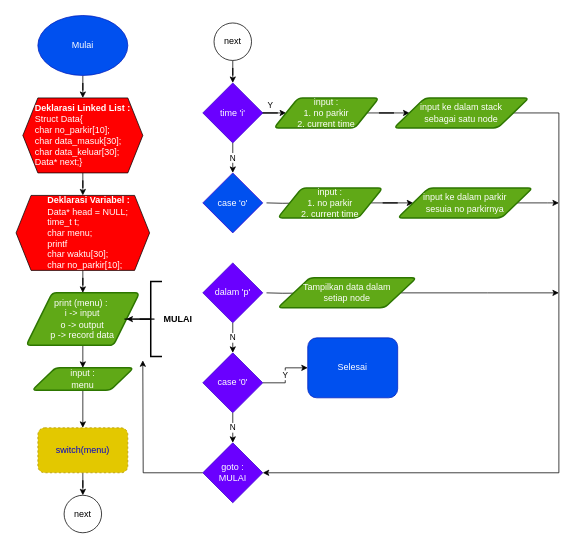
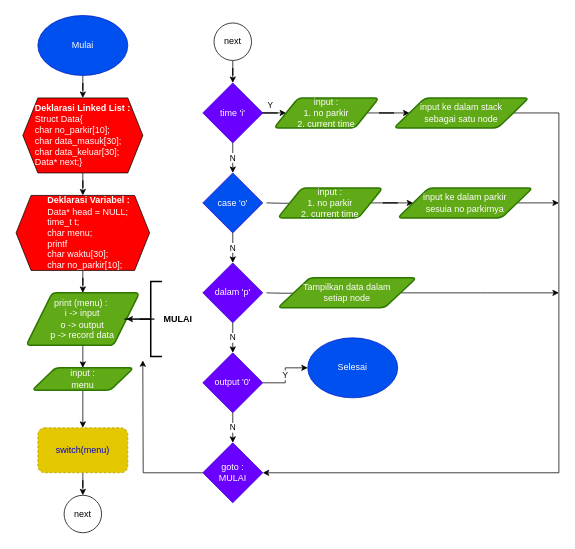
+ <mxCell id="18" value="N" style="edgeStyle=orthogonalEdgeStyle;rounded=0;orthogonalLoop=1;jettySize=auto;html=1;" edge="1" parent="1" source="19" target="21"><mxGeometry relative="1" as="geometry" /></mxCell>
- <mxCell id="41" value="Selesai" style="whiteSpace=wrap;html=1;fontColor=#ffffff;strokeColor=#001DBC;fillColor=#0050ef;rounded=1;" vertex="1" parent="1"><mxGeometry x="410" y="450" width="120" height="80" as="geometry" /></mxCell>
+ <mxCell id="41" value="Selesai" style="ellipse;whiteSpace=wrap;html=1;fontColor=#ffffff;strokeColor=#001DBC;fillColor=#0050ef;" vertex="1" parent="1"><mxGeometry x="410" y="450" width="120" height="80" as="geometry" /></mxCell>
- <mxCell id="40" value="case '0'" style="rhombus;whiteSpace=wrap;html=1;fillColor=#6a00ff;strokeColor=#3700CC;fontColor=#ffffff;" vertex="1" parent="1"><mxGeometry x="270" y="470" width="80" height="80" as="geometry" /></mxCell>
+ <mxCell id="40" value="output '0'" style="rhombus;whiteSpace=wrap;html=1;fillColor=#6a00ff;strokeColor=#3700CC;fontColor=#ffffff;" vertex="1" parent="1"><mxGeometry x="270" y="470" width="80" height="80" as="geometry" /></mxCell>
